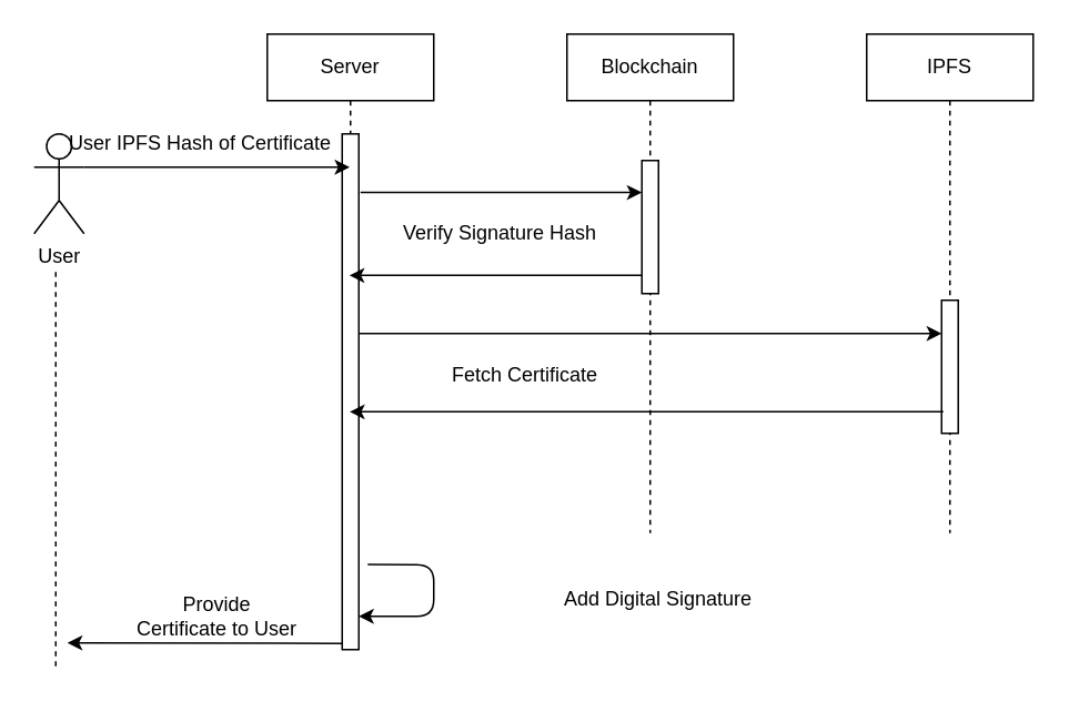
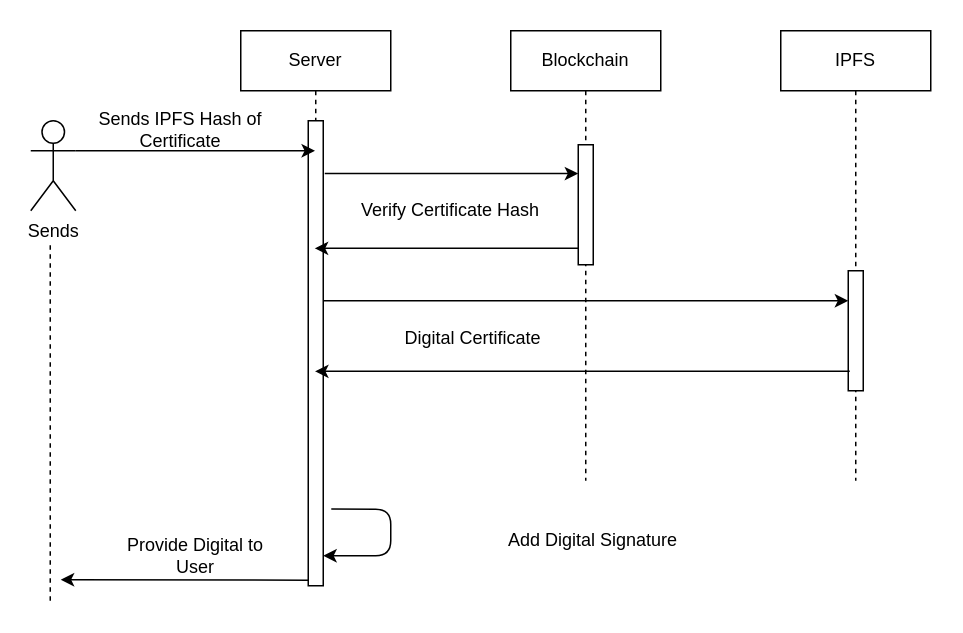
- <mxCell id="11" value="User IPFS Hash of Certificate" style="text;html=1;strokeColor=none;fillColor=none;align=center;verticalAlign=middle;whiteSpace=wrap;rounded=0;" vertex="1" parent="1"><mxGeometry x="40" y="76" width="160" height="20" as="geometry" /></mxCell>
+ <mxCell id="11" value="Sends IPFS Hash of Certificate" style="text;html=1;strokeColor=none;fillColor=none;align=center;verticalAlign=middle;whiteSpace=wrap;rounded=0;" vertex="1" parent="1"><mxGeometry x="40" y="76" width="160" height="20" as="geometry" /></mxCell>
- <mxCell id="13" value="Verify Signature Hash" style="text;html=1;strokeColor=none;fillColor=none;align=center;verticalAlign=middle;whiteSpace=wrap;rounded=0;shadow=0;" vertex="1" parent="1"><mxGeometry x="220" y="130" width="160" height="20" as="geometry" /></mxCell>
+ <mxCell id="13" value="Verify Certificate Hash" style="text;html=1;strokeColor=none;fillColor=none;align=center;verticalAlign=middle;whiteSpace=wrap;rounded=0;shadow=0;" vertex="1" parent="1"><mxGeometry x="220" y="130" width="160" height="20" as="geometry" /></mxCell>
- <mxCell id="9" value="User" style="shape=umlActor;verticalLabelPosition=bottom;verticalAlign=top;html=1;" vertex="1" parent="1"><mxGeometry x="20" y="80" width="30" height="60" as="geometry" /></mxCell>
+ <mxCell id="9" value="Sends" style="shape=umlActor;verticalLabelPosition=bottom;verticalAlign=top;html=1;" vertex="1" parent="1"><mxGeometry x="20" y="80" width="30" height="60" as="geometry" /></mxCell>
- <mxCell id="15" value="Fetch Certificate" style="text;html=1;strokeColor=none;fillColor=none;align=center;verticalAlign=middle;whiteSpace=wrap;rounded=0;shadow=0;" vertex="1" parent="1"><mxGeometry x="240" y="215" width="150" height="20" as="geometry" /></mxCell>
+ <mxCell id="15" value="Digital Certificate" style="text;html=1;strokeColor=none;fillColor=none;align=center;verticalAlign=middle;whiteSpace=wrap;rounded=0;shadow=0;" vertex="1" parent="1"><mxGeometry x="240" y="215" width="150" height="20" as="geometry" /></mxCell>
- <mxCell id="20" value="Provide Certificate to User" style="text;html=1;strokeColor=none;fillColor=none;align=center;verticalAlign=middle;whiteSpace=wrap;rounded=0;shadow=0;" vertex="1" parent="1"><mxGeometry x="80" y="360" width="100" height="20" as="geometry" /></mxCell>
+ <mxCell id="20" value="Provide Digital to User" style="text;html=1;strokeColor=none;fillColor=none;align=center;verticalAlign=middle;whiteSpace=wrap;rounded=0;shadow=0;" vertex="1" parent="1"><mxGeometry x="80" y="360" width="100" height="20" as="geometry" /></mxCell>
